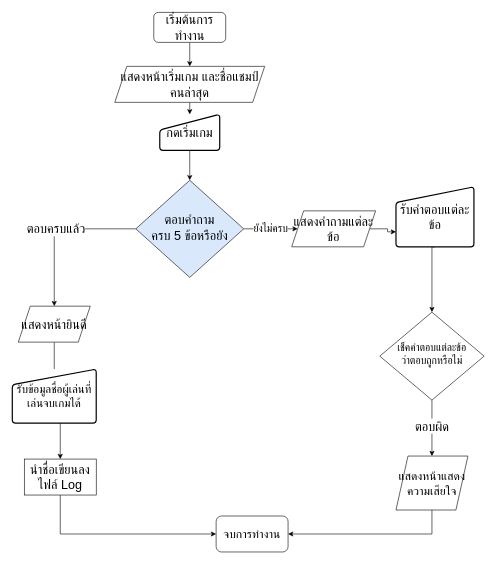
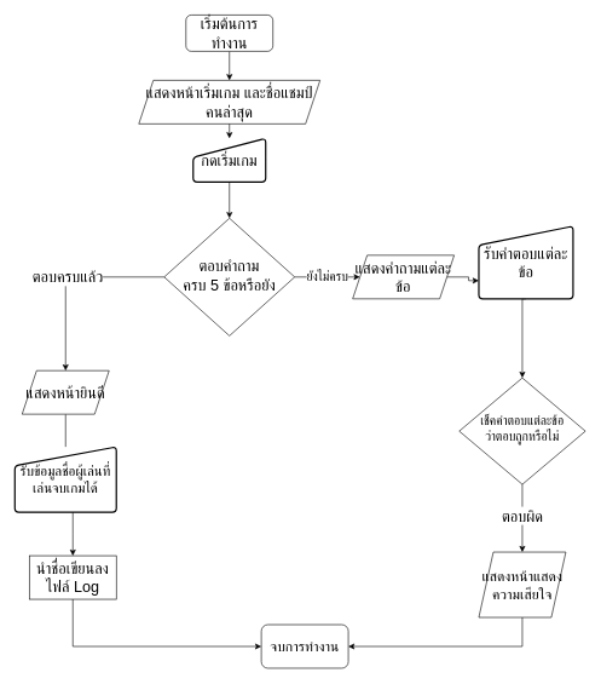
- <mxCell id="7" value="ตอบคำถาม&lt;br style=&quot;font-size: 21px;&quot;&gt;ครบ 5 ข้อหรือยัง" style="rhombus;whiteSpace=wrap;html=1;shadow=0;fontFamily=Helvetica;fontSize=21;align=center;strokeWidth=1;spacing=6;spacingTop=-4;fillColor=#dae8fc;" vertex="1" parent="1"><mxGeometry x="226" y="300" width="180" height="162" as="geometry" /></mxCell>
+ <mxCell id="7" value="ตอบคำถาม&lt;br style=&quot;font-size: 21px;&quot;&gt;ครบ 5 ข้อหรือยัง" style="rhombus;whiteSpace=wrap;html=1;shadow=0;fontFamily=Helvetica;fontSize=21;align=center;strokeWidth=1;spacing=6;spacingTop=-4;" vertex="1" parent="1"><mxGeometry x="226" y="300" width="180" height="162" as="geometry" /></mxCell>
